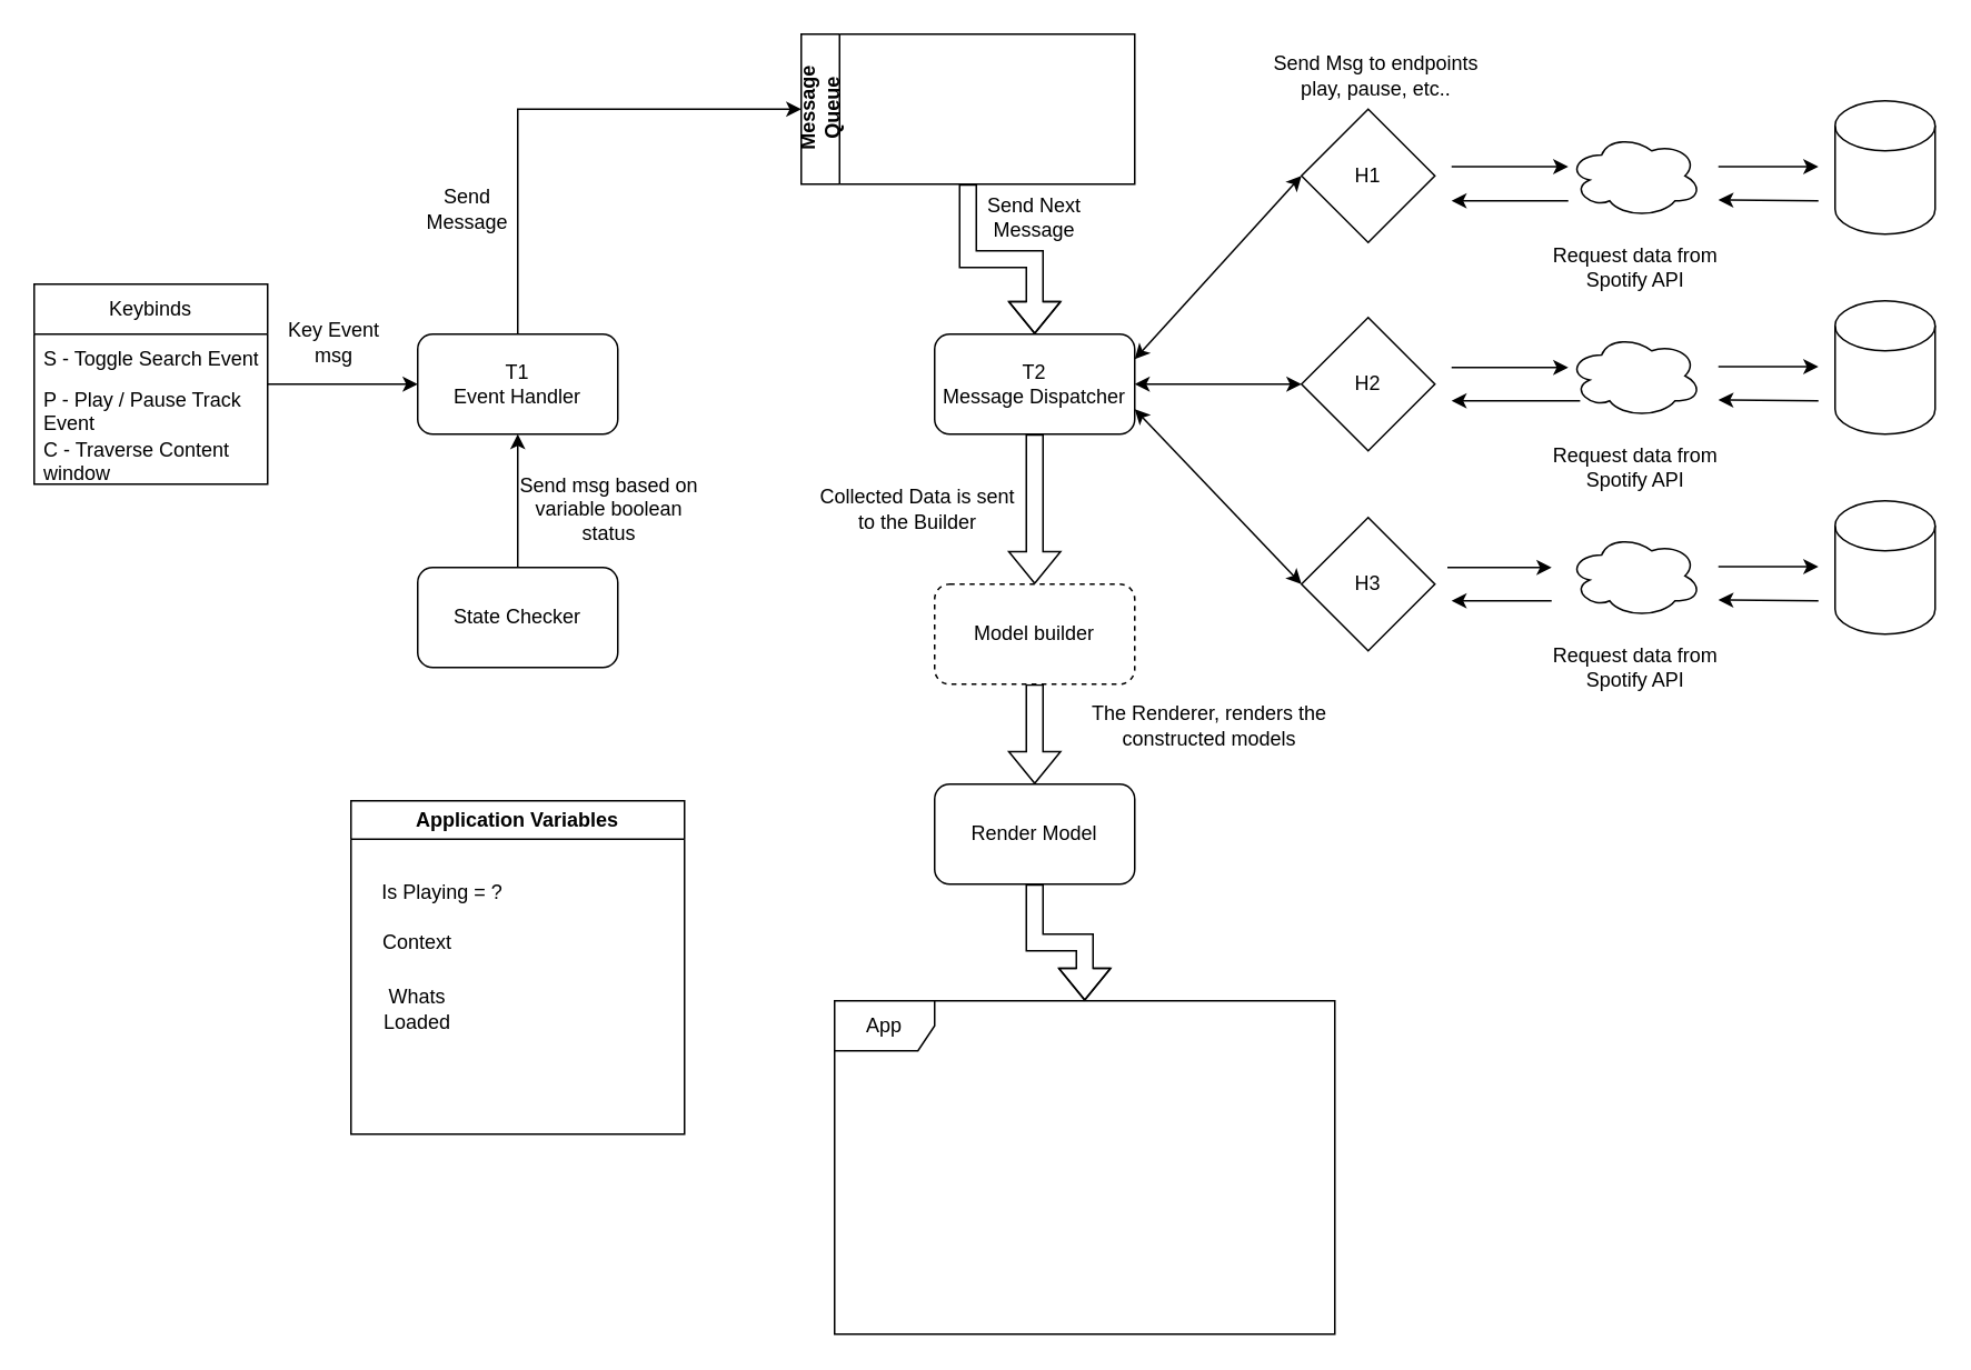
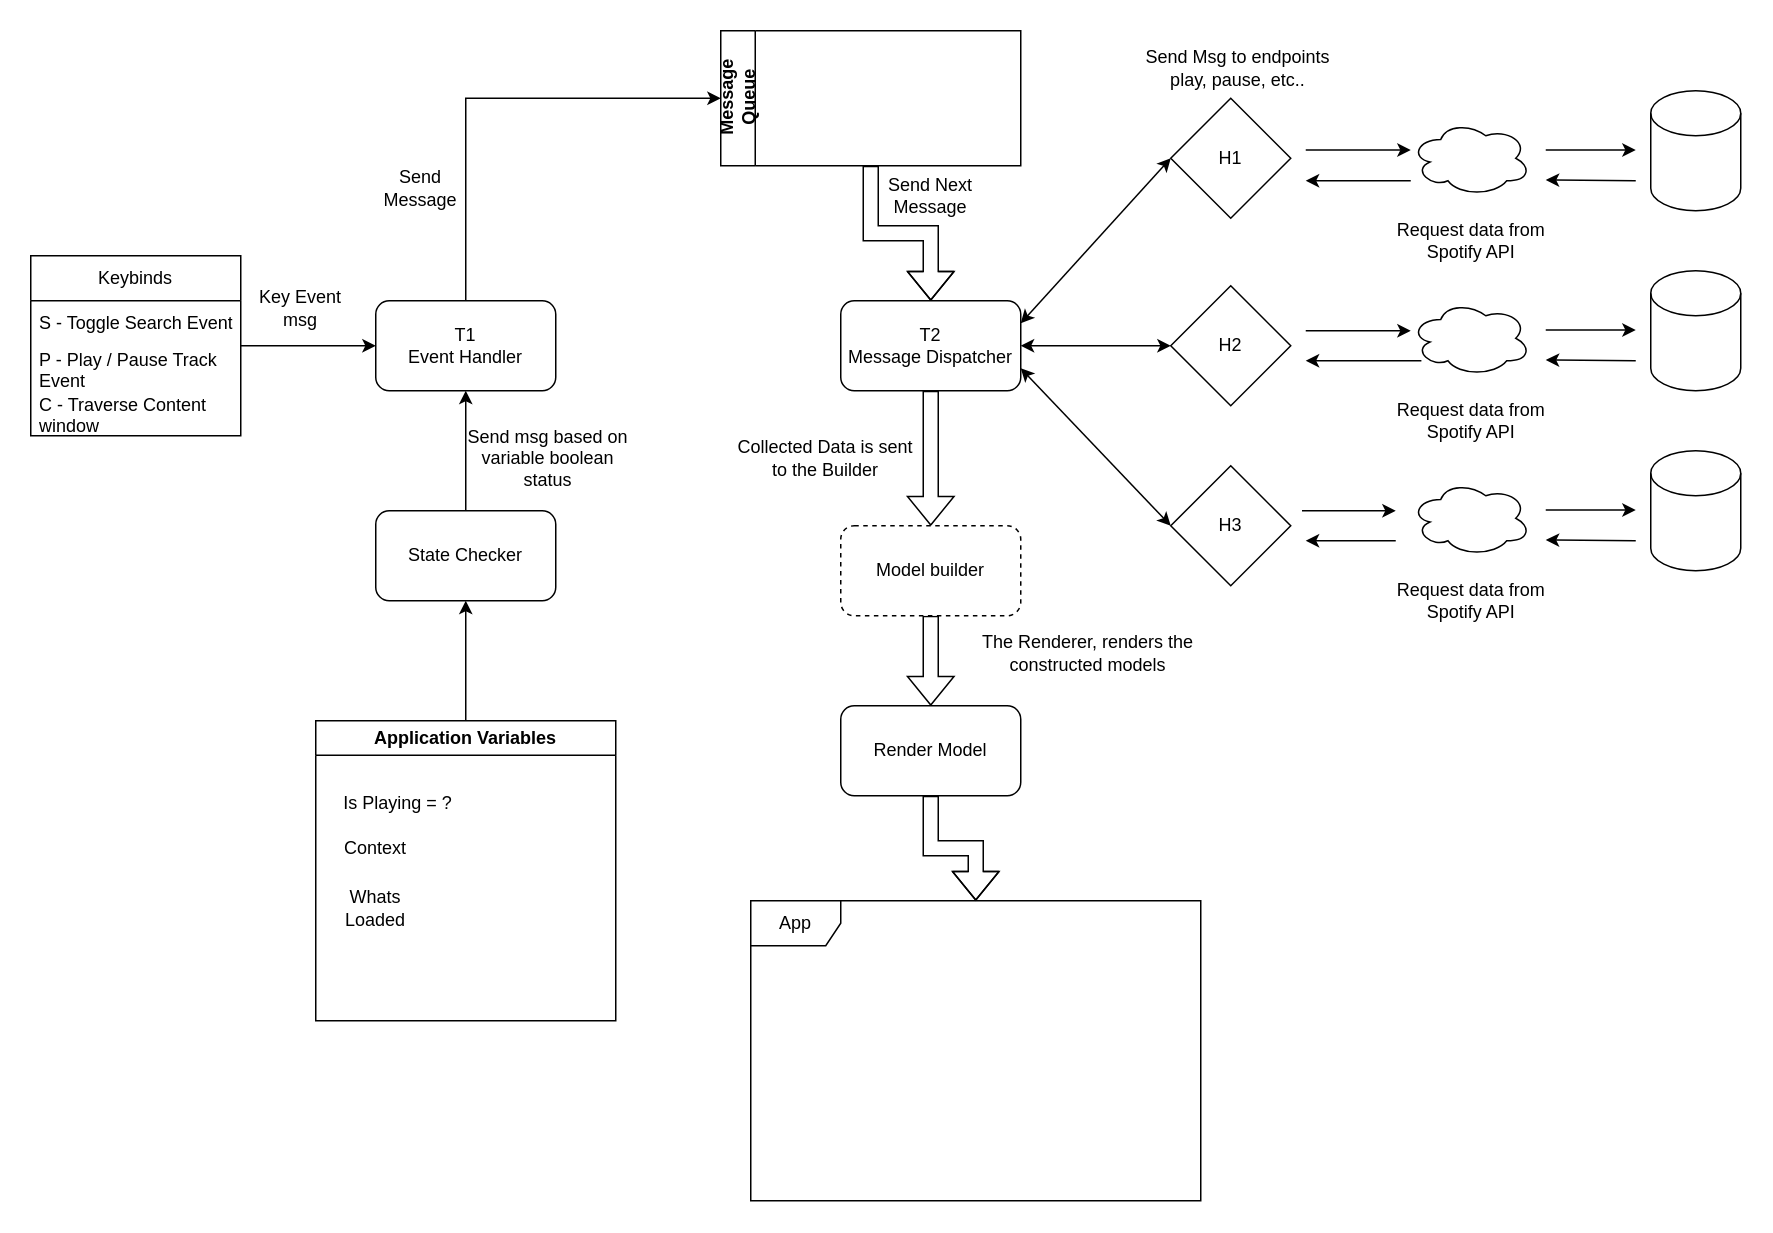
+ <mxCell id="41" value="" style="endArrow=classic;html=1;rounded=0;entryX=0.5;entryY=1;entryDx=0;entryDy=0;exitX=0.5;exitY=0;exitDx=0;exitDy=0;" parent="1" source="37" target="36" edge="1"><mxGeometry width="50" height="50" relative="1" as="geometry"><mxPoint x="350" y="470" as="sourcePoint" /><mxPoint x="400" y="420" as="targetPoint" /></mxGeometry></mxCell>
